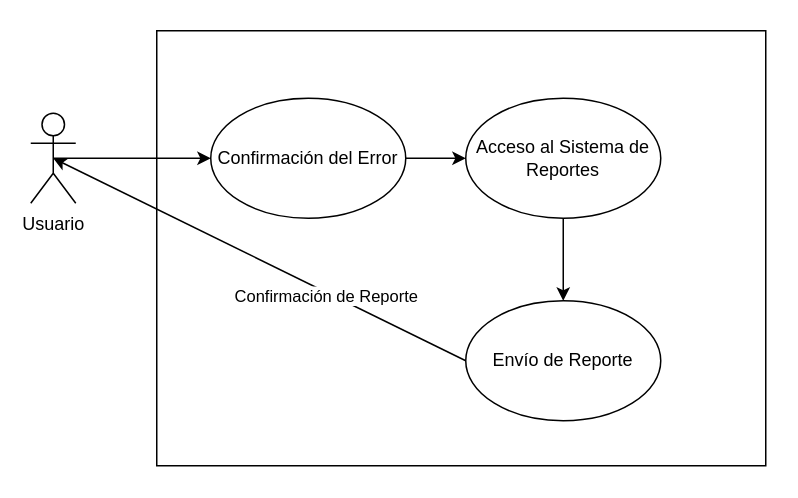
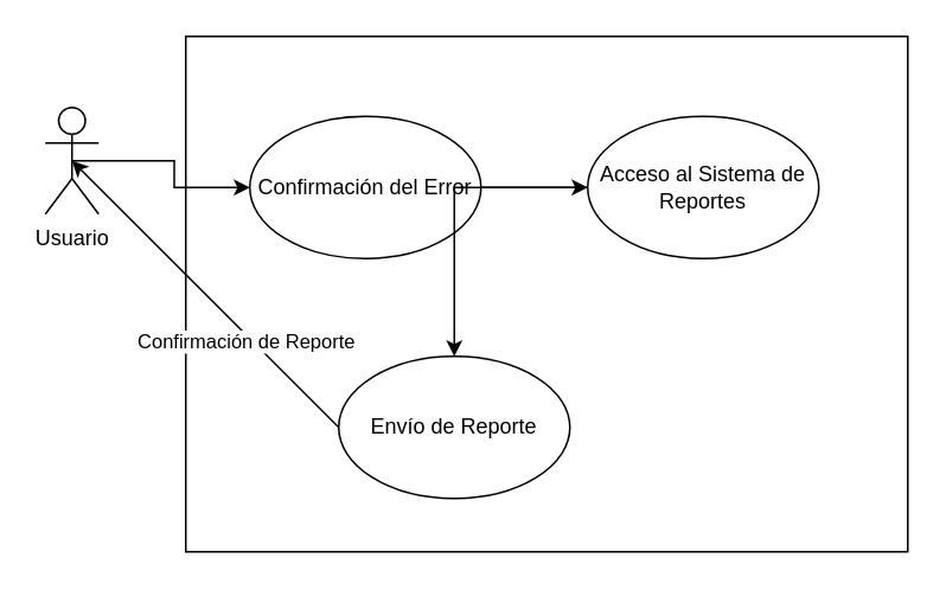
- <mxCell id="4" value="Usuario" style="shape=umlActor;verticalLabelPosition=bottom;verticalAlign=top;html=1;outlineConnect=0;" vertex="1" parent="1"><mxGeometry x="20" y="75" width="30" height="60" as="geometry" /></mxCell>
+ <mxCell id="4" value="Usuario" style="shape=umlActor;verticalLabelPosition=bottom;verticalAlign=top;html=1;outlineConnect=0;" vertex="1" parent="1"><mxGeometry x="25" y="60" width="30" height="60" as="geometry" /></mxCell>
- <mxCell id="8" value="Acceso al Sistema de Reportes" style="ellipse;whiteSpace=wrap;html=1;" vertex="1" parent="1"><mxGeometry x="310" y="65" width="130" height="80" as="geometry" /></mxCell>
+ <mxCell id="8" value="Acceso al Sistema de Reportes" style="ellipse;whiteSpace=wrap;html=1;" vertex="1" parent="1"><mxGeometry x="330" y="65" width="130" height="80" as="geometry" /></mxCell>
- <mxCell id="9" value="Envío de Reporte" style="ellipse;whiteSpace=wrap;html=1;" vertex="1" parent="1"><mxGeometry x="310" y="200" width="130" height="80" as="geometry" /></mxCell>
+ <mxCell id="9" value="Envío de Reporte" style="ellipse;whiteSpace=wrap;html=1;" vertex="1" parent="1"><mxGeometry x="190" y="200" width="130" height="80" as="geometry" /></mxCell>
